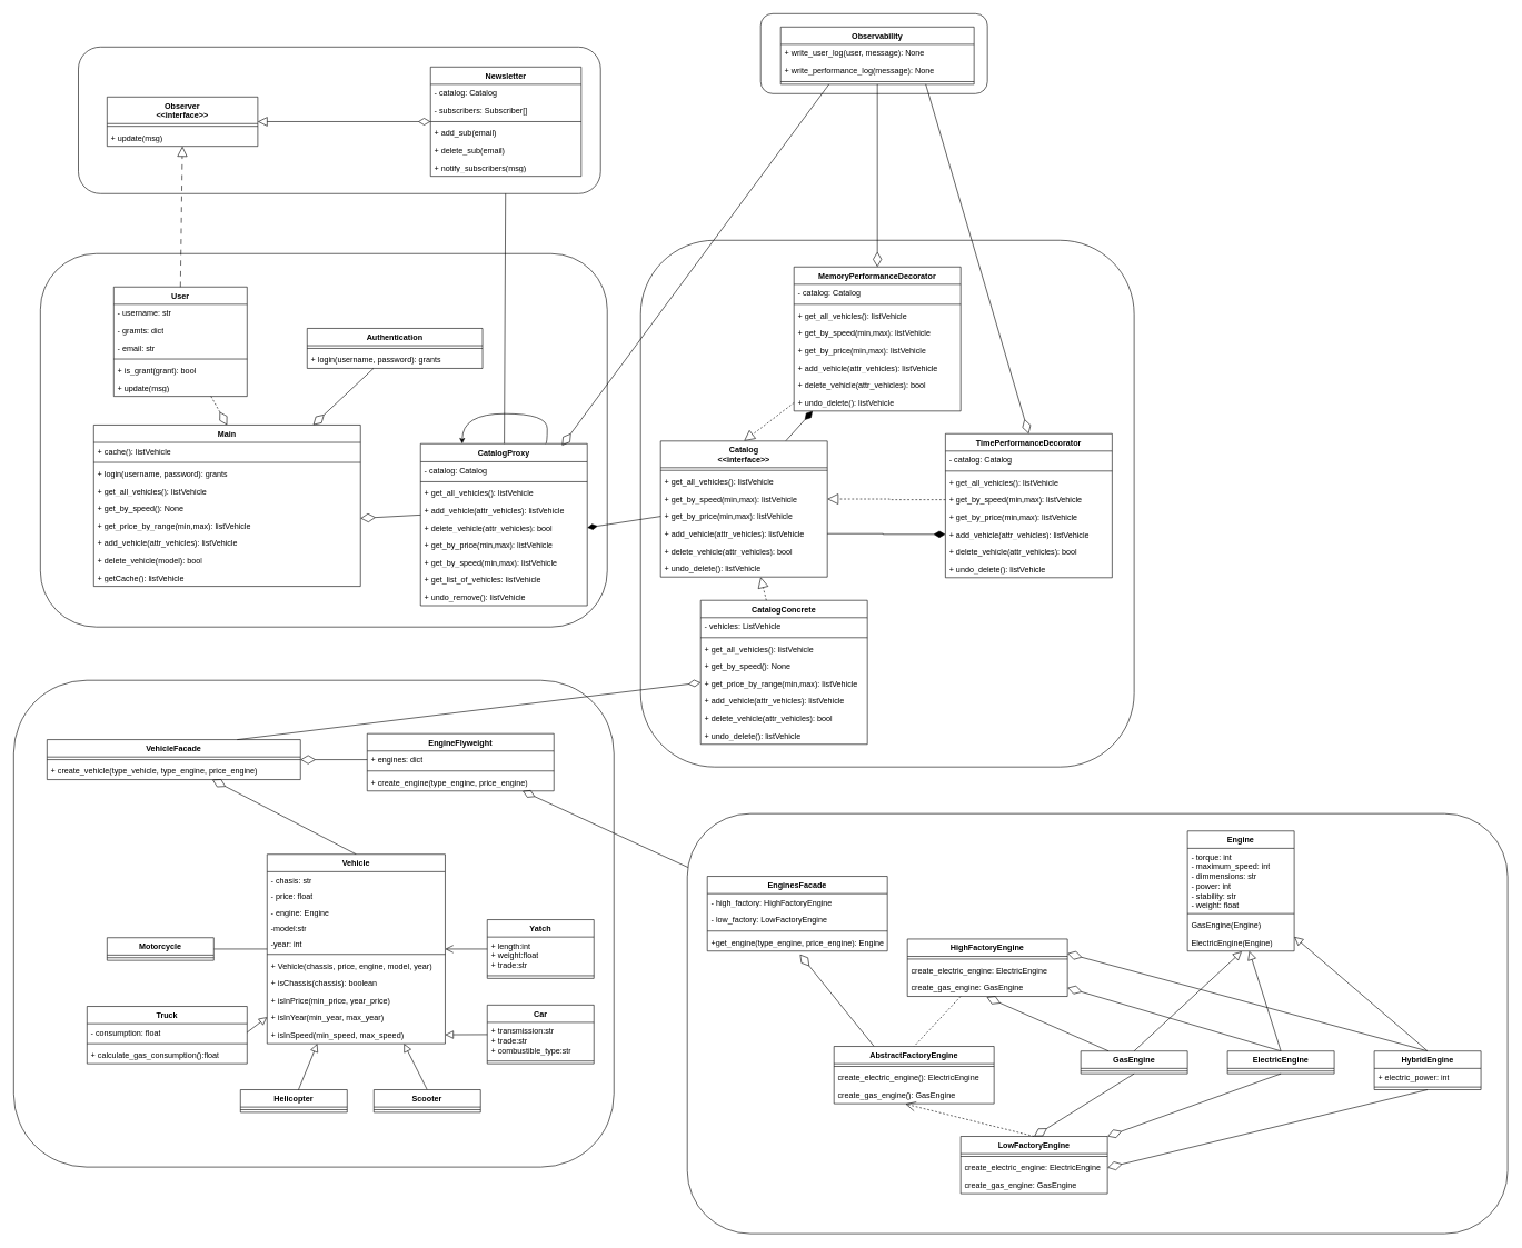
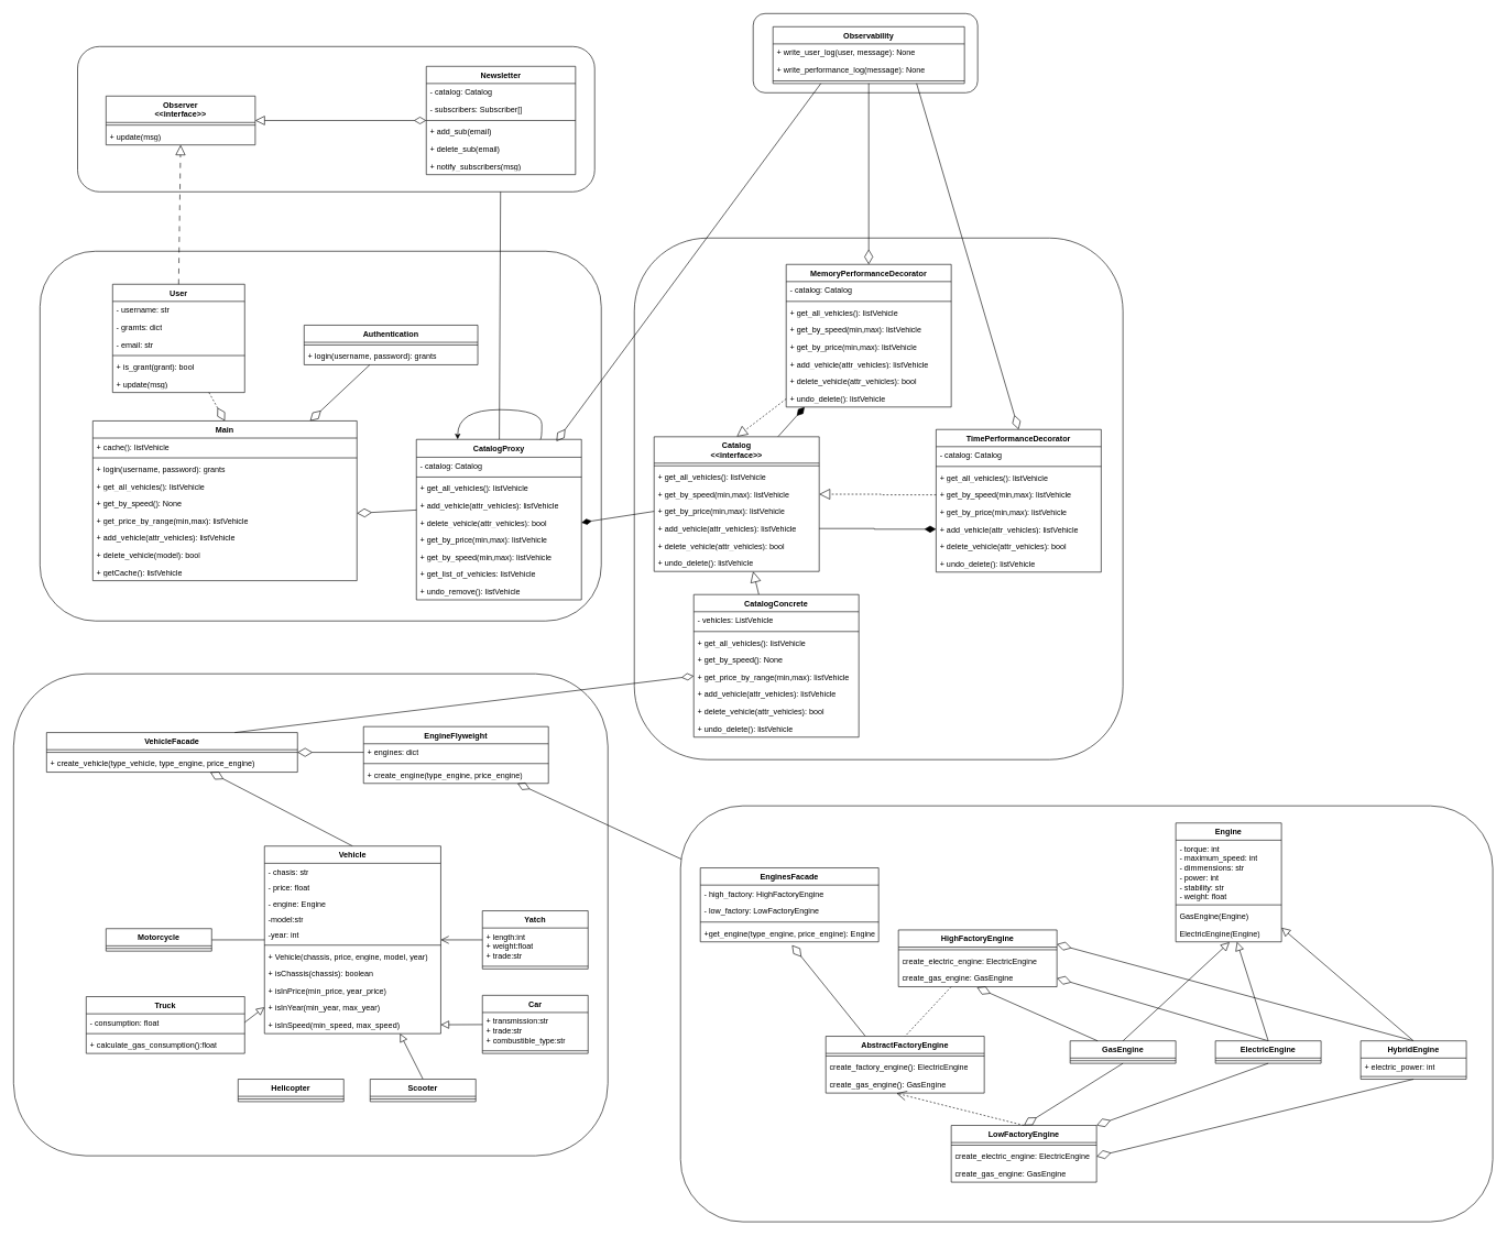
- <mxCell id="113" style="rounded=0;orthogonalLoop=1;jettySize=auto;html=1;dashed=1;endArrow=block;endFill=0;strokeColor=default;align=center;verticalAlign=middle;fontFamily=Helvetica;fontSize=11;fontColor=default;labelBackgroundColor=default;jumpSize=13;startSize=15;endSize=14;" parent="83" source="114" target="96" edge="1"><mxGeometry relative="1" as="geometry" /></mxCell>
+ <mxCell id="113" style="rounded=0;orthogonalLoop=1;jettySize=auto;html=1;dashed=0;endArrow=block;endFill=0;strokeColor=default;align=center;verticalAlign=middle;fontFamily=Helvetica;fontSize=11;fontColor=default;labelBackgroundColor=default;jumpSize=13;startSize=15;endSize=14;" parent="83" source="114" target="96" edge="1"><mxGeometry relative="1" as="geometry" /></mxCell>
- <mxCell id="25" style="rounded=0;orthogonalLoop=1;jettySize=auto;html=1;strokeColor=default;align=center;verticalAlign=middle;fontFamily=Helvetica;fontSize=11;fontColor=default;labelBackgroundColor=default;endArrow=block;endFill=0;endSize=10;" parent="2" source="5" target="35" edge="1"><mxGeometry relative="1" as="geometry" /></mxCell>
- <mxCell id="143" value="create_electric_engine(): ElectricEngine" style="text;strokeColor=none;fillColor=none;align=left;verticalAlign=top;spacingLeft=4;spacingRight=4;overflow=hidden;rotatable=0;points=[[0,0.5],[1,0.5]];portConstraint=eastwest;whiteSpace=wrap;html=1;" parent="141" vertex="1"><mxGeometry y="34" width="240" height="26" as="geometry" /></mxCell>
+ <mxCell id="143" value="create_factory_engine(): ElectricEngine" style="text;strokeColor=none;fillColor=none;align=left;verticalAlign=top;spacingLeft=4;spacingRight=4;overflow=hidden;rotatable=0;points=[[0,0.5],[1,0.5]];portConstraint=eastwest;whiteSpace=wrap;html=1;" parent="141" vertex="1"><mxGeometry y="34" width="240" height="26" as="geometry" /></mxCell>
